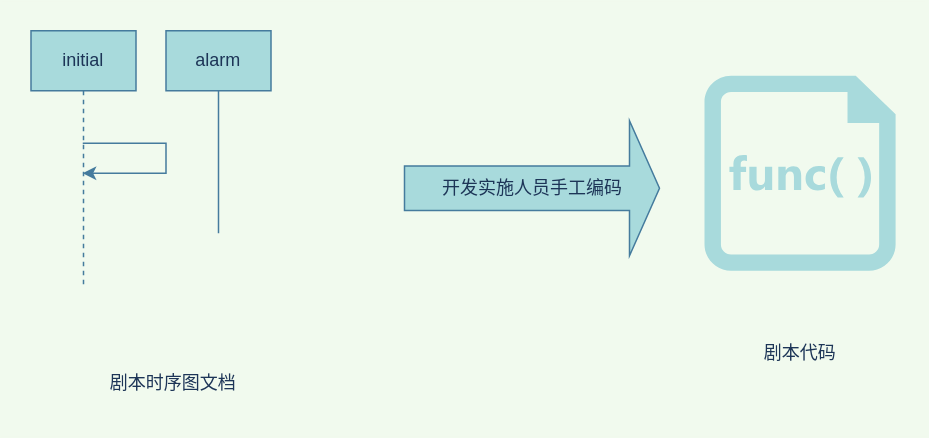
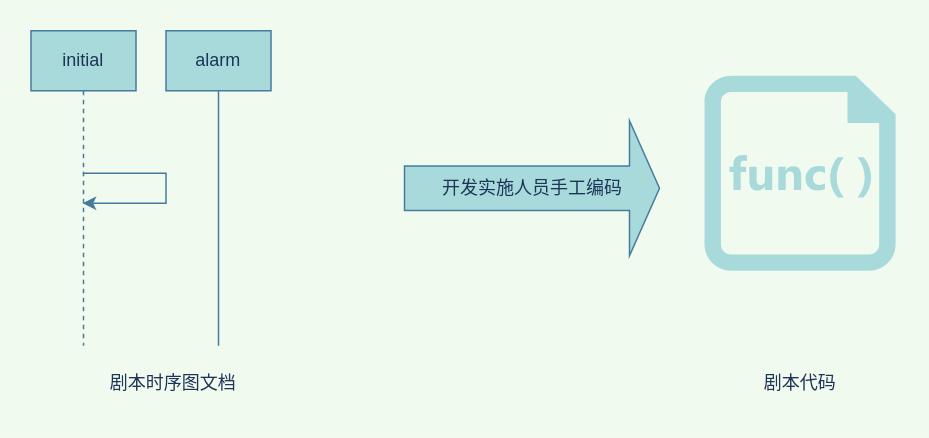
- <mxCell id="5" value="alarm" style="shape=umlLifeline;perimeter=lifelinePerimeter;whiteSpace=wrap;html=1;container=1;collapsible=0;recursiveResize=0;outlineConnect=0;lifelineDashed=0;shadow=0;dashed=0;sketch=0;pointerEvents=1;fontFamily=Helvetica;fontSize=12;fontColor=#1D3557;fillColor=#A8DADC;strokeColor=#457B9D;" vertex="1" parent="1"><mxGeometry x="110" y="20" width="70" height="135" as="geometry" /></mxCell>
+ <mxCell id="5" value="alarm" style="shape=umlLifeline;perimeter=lifelinePerimeter;whiteSpace=wrap;html=1;container=1;collapsible=0;recursiveResize=0;outlineConnect=0;lifelineDashed=0;shadow=0;dashed=0;sketch=0;pointerEvents=1;fontFamily=Helvetica;fontSize=12;fontColor=#1D3557;fillColor=#A8DADC;strokeColor=#457B9D;" vertex="1" parent="1"><mxGeometry x="110" y="20" width="70" height="210" as="geometry" /></mxCell>
- <mxCell id="4" value="initial" style="shape=umlLifeline;perimeter=lifelinePerimeter;whiteSpace=wrap;html=1;container=1;collapsible=0;recursiveResize=0;outlineConnect=0;shadow=0;dashed=0;sketch=0;pointerEvents=1;fontFamily=Helvetica;fontSize=12;fontColor=#1D3557;fillColor=#A8DADC;strokeColor=#457B9D;" vertex="1" parent="1"><mxGeometry x="20" y="20" width="70" height="170" as="geometry" /></mxCell>
+ <mxCell id="4" value="initial" style="shape=umlLifeline;perimeter=lifelinePerimeter;whiteSpace=wrap;html=1;container=1;collapsible=0;recursiveResize=0;outlineConnect=0;shadow=0;dashed=0;sketch=0;pointerEvents=1;fontFamily=Helvetica;fontSize=12;fontColor=#1D3557;fillColor=#A8DADC;strokeColor=#457B9D;" vertex="1" parent="1"><mxGeometry x="20" y="20" width="70" height="210" as="geometry" /></mxCell>
- <mxCell id="7" value="剧本代码" style="text;html=1;strokeColor=none;fillColor=none;align=center;verticalAlign=middle;whiteSpace=wrap;rounded=0;shadow=0;dashed=0;sketch=0;pointerEvents=1;fontFamily=Helvetica;fontSize=12;fontColor=#1D3557;" vertex="1" parent="1"><mxGeometry x="502.7" y="220" width="60" height="30" as="geometry" /></mxCell>
+ <mxCell id="7" value="剧本代码" style="text;html=1;strokeColor=none;fillColor=none;align=center;verticalAlign=middle;whiteSpace=wrap;rounded=0;shadow=0;dashed=0;sketch=0;pointerEvents=1;fontFamily=Helvetica;fontSize=12;fontColor=#1D3557;" vertex="1" parent="1"><mxGeometry x="502.7" y="240" width="60" height="30" as="geometry" /></mxCell>
